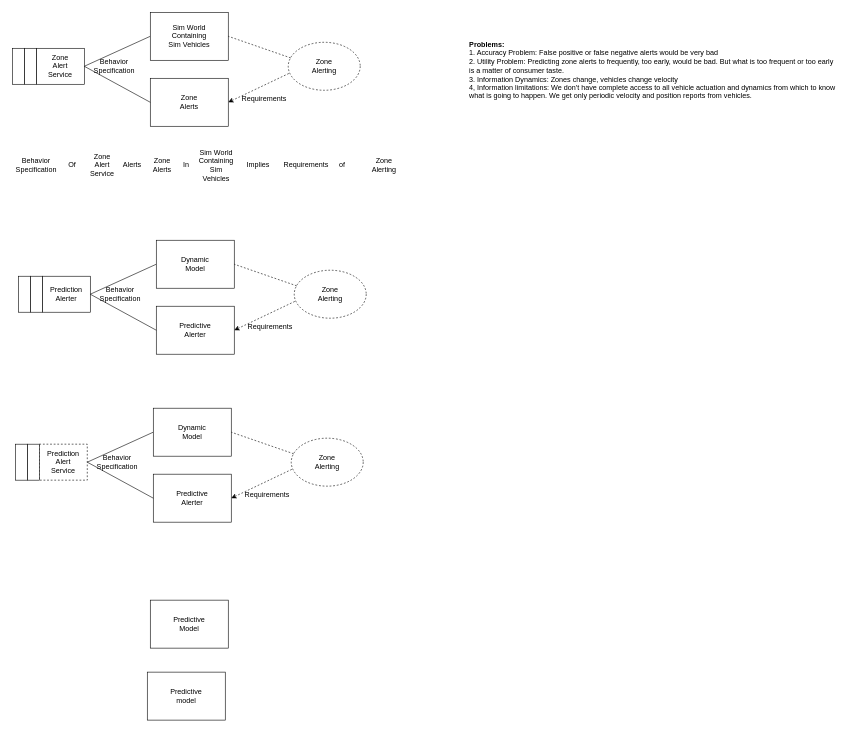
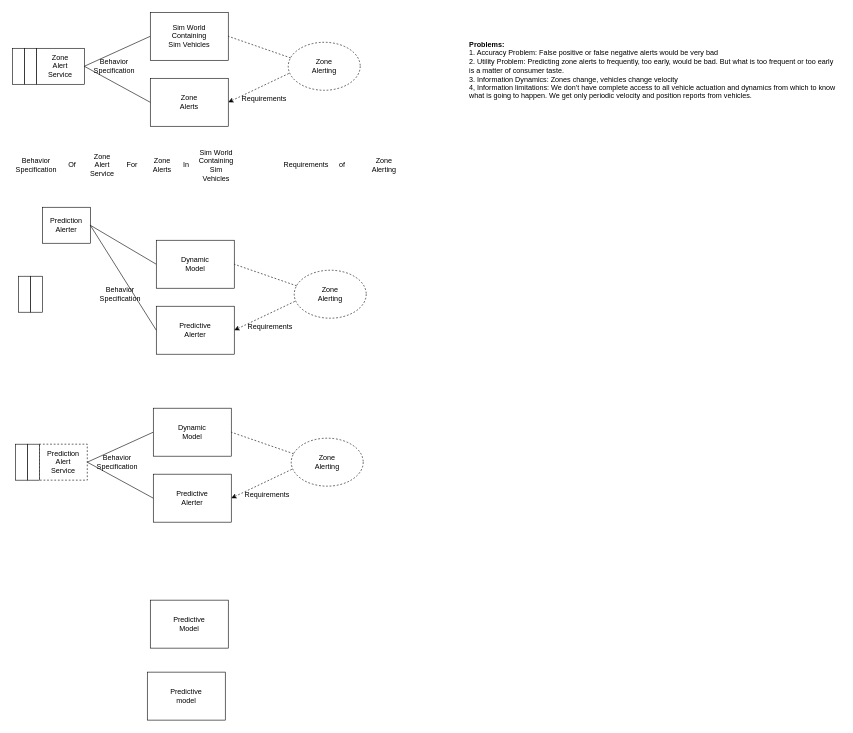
- <mxCell id="23" value="Alerts" style="text;html=1;strokeColor=none;fillColor=none;align=center;verticalAlign=middle;whiteSpace=wrap;rounded=0;" vertex="1" parent="1"><mxGeometry x="190" y="260" width="60" height="30" as="geometry" /></mxCell>
+ <mxCell id="23" value="For" style="text;html=1;strokeColor=none;fillColor=none;align=center;verticalAlign=middle;whiteSpace=wrap;rounded=0;" vertex="1" parent="1"><mxGeometry x="190" y="260" width="60" height="30" as="geometry" /></mxCell>
- <mxCell id="13" value="Implies" style="text;html=1;strokeColor=none;fillColor=none;align=center;verticalAlign=middle;whiteSpace=wrap;rounded=0;" vertex="1" parent="1"><mxGeometry x="400" y="260" width="60" height="30" as="geometry" /></mxCell>
- <mxCell id="30" value="Prediction&lt;br&gt;Alerter" style="rounded=0;whiteSpace=wrap;html=1;" vertex="1" parent="1"><mxGeometry x="70" y="460" width="80" height="60" as="geometry" /></mxCell>
+ <mxCell id="30" value="Prediction&lt;br&gt;Alerter" style="rounded=0;whiteSpace=wrap;html=1;" vertex="1" parent="1"><mxGeometry x="70" y="345" width="80" height="60" as="geometry" /></mxCell>
